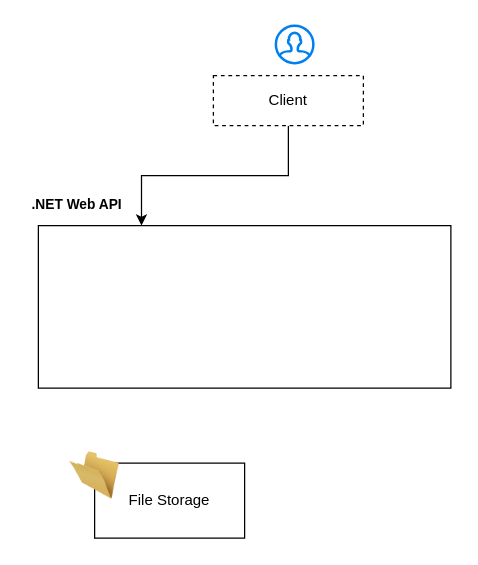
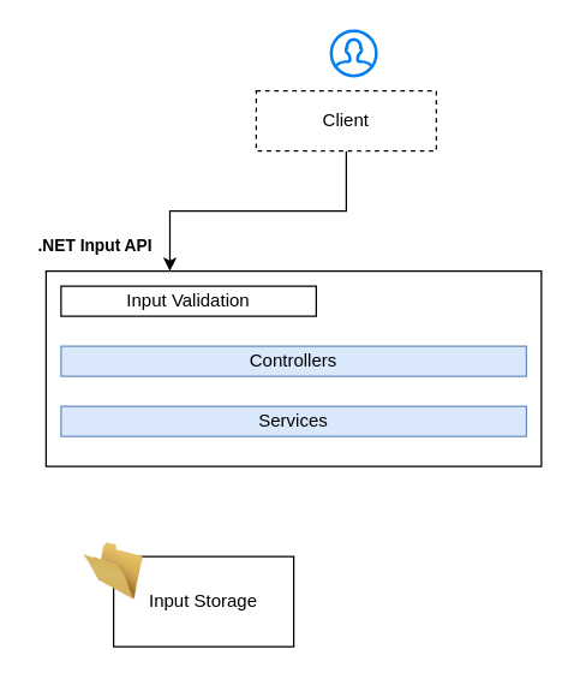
- <mxCell id="6" value="&lt;h1 style=&quot;font-size: 11px;&quot;&gt;.NET Web API&lt;/h1&gt;" style="text;html=1;strokeColor=none;fillColor=none;spacing=5;spacingTop=-20;whiteSpace=wrap;overflow=hidden;rounded=0;fontSize=11;" vertex="1" parent="1"><mxGeometry x="20" y="160" width="140" height="10" as="geometry" /></mxCell>
+ <mxCell id="6" value="&lt;h1 style=&quot;font-size: 11px;&quot;&gt;.NET Input API&lt;/h1&gt;" style="text;html=1;strokeColor=none;fillColor=none;spacing=5;spacingTop=-20;whiteSpace=wrap;overflow=hidden;rounded=0;fontSize=11;" vertex="1" parent="1"><mxGeometry x="20" y="160" width="140" height="10" as="geometry" /></mxCell>
+ <mxCell id="3" value="Input Validation" style="rounded=0;whiteSpace=wrap;html=1;" vertex="1" parent="1"><mxGeometry x="40" y="190" width="170" height="20" as="geometry" /></mxCell>
+ <mxCell id="4" value="Controllers" style="rounded=0;whiteSpace=wrap;html=1;fillColor=#dae8fc;strokeColor=#6c8ebf;" vertex="1" parent="1"><mxGeometry x="40" y="230" width="310" height="20" as="geometry" /></mxCell>
+ <mxCell id="5" value="Services" style="rounded=0;whiteSpace=wrap;html=1;fillColor=#dae8fc;strokeColor=#6c8ebf;" vertex="1" parent="1"><mxGeometry x="40" y="270" width="310" height="20" as="geometry" /></mxCell>
- <mxCell id="7" value="File Storage" style="rounded=0;whiteSpace=wrap;html=1;" vertex="1" parent="1"><mxGeometry x="75" y="370" width="120" height="60" as="geometry" /></mxCell>
+ <mxCell id="7" value="Input Storage" style="rounded=0;whiteSpace=wrap;html=1;" vertex="1" parent="1"><mxGeometry x="75" y="370" width="120" height="60" as="geometry" /></mxCell>
